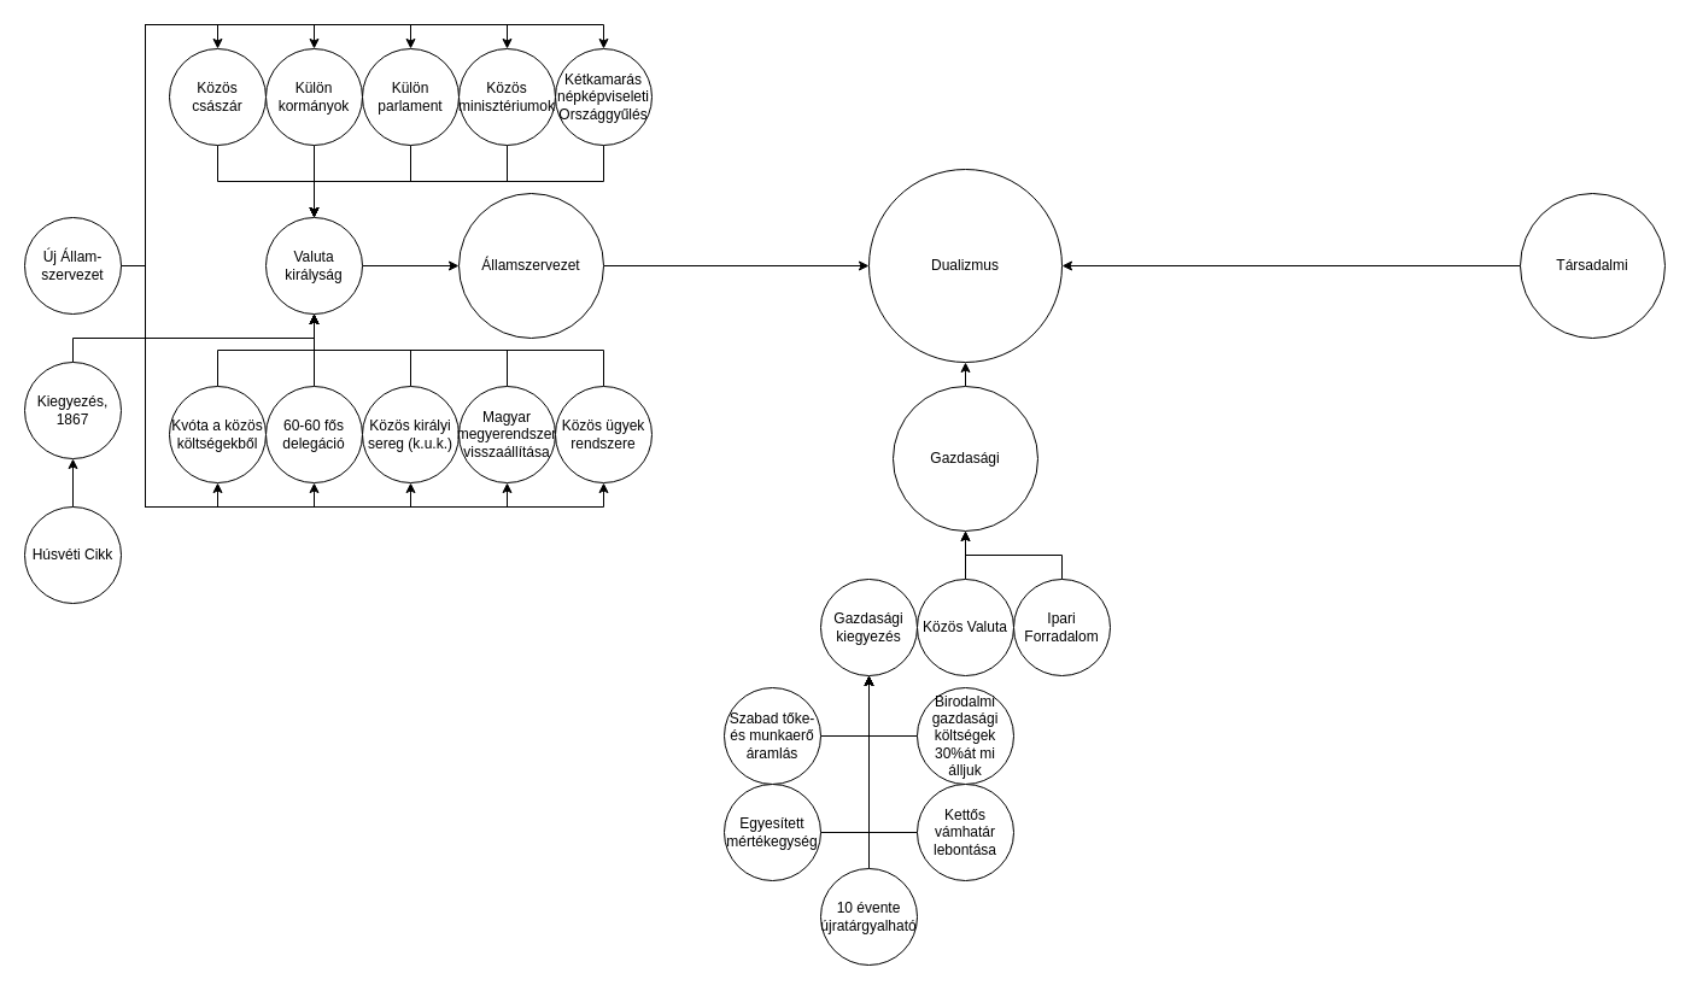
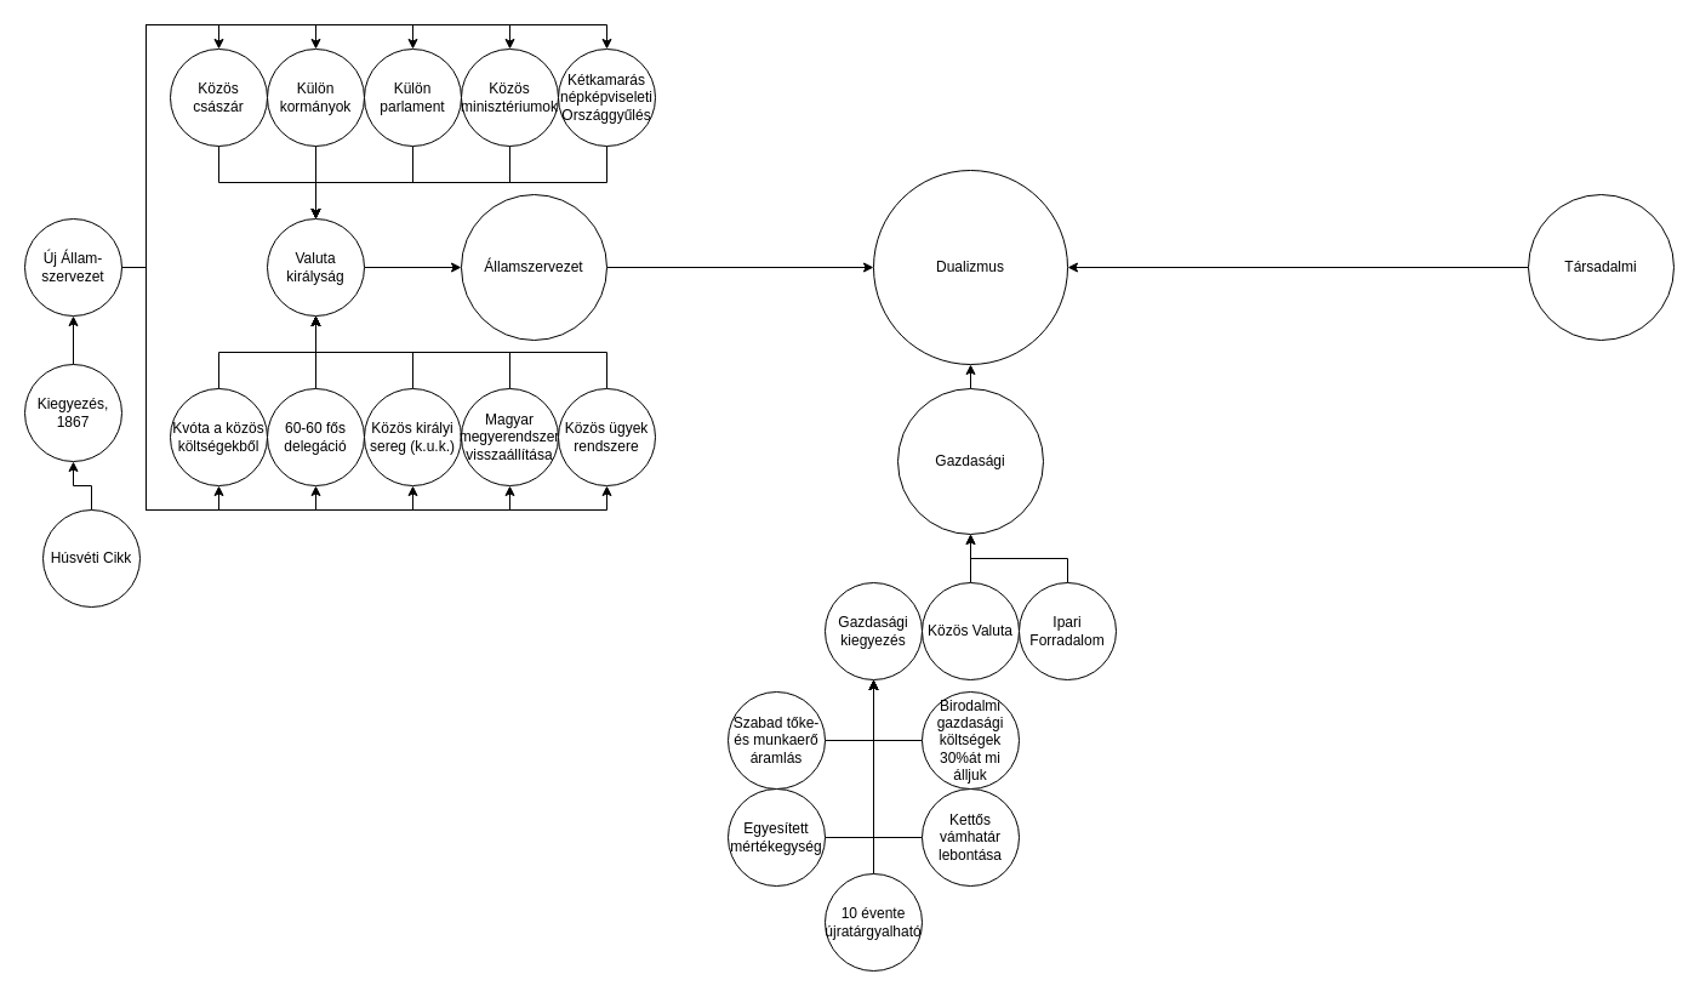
- <mxCell id="19" style="edgeStyle=orthogonalEdgeStyle;rounded=0;orthogonalLoop=1;jettySize=auto;html=1;exitX=0.5;exitY=0;exitDx=0;exitDy=0;" edge="1" parent="1" source="20" target="39"><mxGeometry relative="1" as="geometry" /></mxCell>
+ <mxCell id="19" style="edgeStyle=orthogonalEdgeStyle;rounded=0;orthogonalLoop=1;jettySize=auto;html=1;exitX=0.5;exitY=0;exitDx=0;exitDy=0;entryX=0.5;entryY=1;entryDx=0;entryDy=0;" edge="1" parent="1" source="20" target="18"><mxGeometry relative="1" as="geometry" /></mxCell>
- <mxCell id="23" value="Húsvéti Cikk" style="ellipse;whiteSpace=wrap;html=1;aspect=fixed;" vertex="1" parent="1"><mxGeometry y="420" width="80" height="80" as="geometry" x="20" /></mxCell>
+ <mxCell id="23" value="Húsvéti Cikk" style="ellipse;whiteSpace=wrap;html=1;aspect=fixed;" vertex="1" parent="1"><mxGeometry x="35" y="420" width="80" height="80" as="geometry" /></mxCell>
